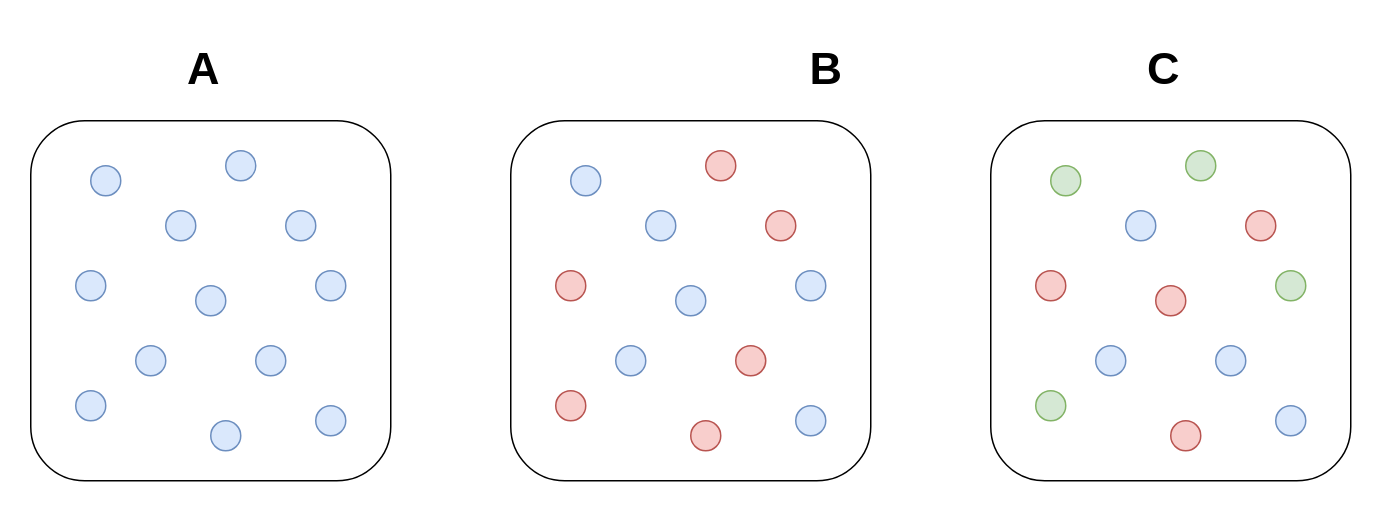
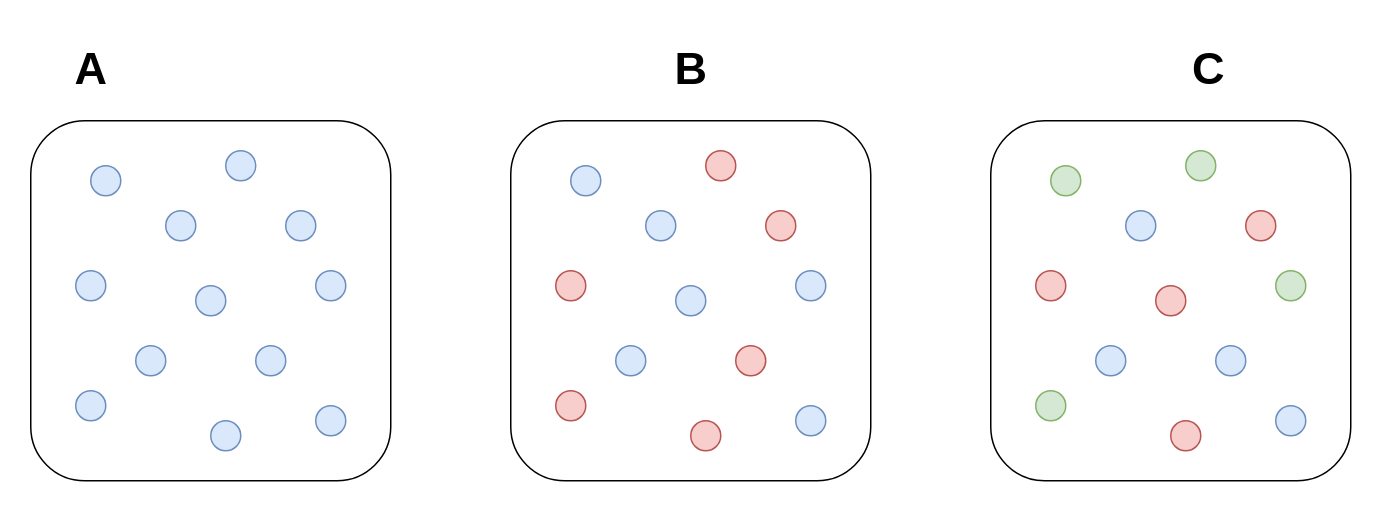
- <mxCell id="41" value="A" style="text;html=1;align=center;verticalAlign=middle;resizable=0;points=[];autosize=1;strokeColor=none;fillColor=none;fontStyle=1;fontSize=30;" vertex="1" parent="1"><mxGeometry x="110" y="20" width="50" height="50" as="geometry" /></mxCell>
+ <mxCell id="41" value="A" style="text;html=1;align=center;verticalAlign=middle;resizable=0;points=[];autosize=1;strokeColor=none;fillColor=none;fontStyle=1;fontSize=30;" vertex="1" parent="1"><mxGeometry x="35" y="20" width="50" height="50" as="geometry" /></mxCell>
- <mxCell id="42" value="B" style="text;html=1;align=center;verticalAlign=middle;resizable=0;points=[];autosize=1;strokeColor=none;fillColor=none;fontStyle=1;fontSize=30;" vertex="1" parent="1"><mxGeometry x="525" y="20" width="50" height="50" as="geometry" /></mxCell>
+ <mxCell id="42" value="B" style="text;html=1;align=center;verticalAlign=middle;resizable=0;points=[];autosize=1;strokeColor=none;fillColor=none;fontStyle=1;fontSize=30;" vertex="1" parent="1"><mxGeometry x="435" y="20" width="50" height="50" as="geometry" /></mxCell>
- <mxCell id="43" value="C" style="text;html=1;align=center;verticalAlign=middle;resizable=0;points=[];autosize=1;strokeColor=none;fillColor=none;fontStyle=1;fontSize=30;" vertex="1" parent="1"><mxGeometry x="750" y="20" width="50" height="50" as="geometry" /></mxCell>
+ <mxCell id="43" value="C" style="text;html=1;align=center;verticalAlign=middle;resizable=0;points=[];autosize=1;strokeColor=none;fillColor=none;fontStyle=1;fontSize=30;" vertex="1" parent="1"><mxGeometry x="780" y="20" width="50" height="50" as="geometry" /></mxCell>
